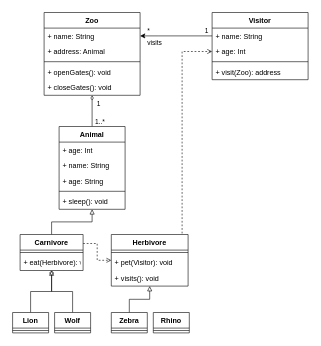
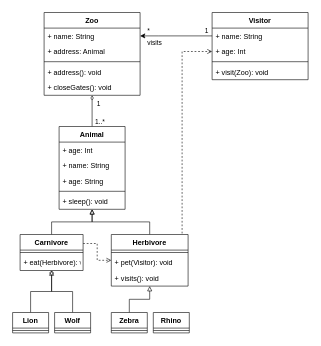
- <mxCell id="6" value="+ openGates(): void" style="text;strokeColor=none;fillColor=none;align=left;verticalAlign=top;spacingLeft=4;spacingRight=4;overflow=hidden;rotatable=0;points=[[0,0.5],[1,0.5]];portConstraint=eastwest;" vertex="1" parent="2"><mxGeometry y="86" width="160" height="26" as="geometry" /></mxCell>
+ <mxCell id="6" value="+ address(): void" style="text;strokeColor=none;fillColor=none;align=left;verticalAlign=top;spacingLeft=4;spacingRight=4;overflow=hidden;rotatable=0;points=[[0,0.5],[1,0.5]];portConstraint=eastwest;" vertex="1" parent="2"><mxGeometry y="86" width="160" height="26" as="geometry" /></mxCell>
- <mxCell id="42" value="+ visit(Zoo): address" style="text;strokeColor=none;fillColor=none;align=left;verticalAlign=top;spacingLeft=4;spacingRight=4;overflow=hidden;rotatable=0;points=[[0,0.5],[1,0.5]];portConstraint=eastwest;" vertex="1" parent="38"><mxGeometry y="86" width="160" height="26" as="geometry" /></mxCell>
+ <mxCell id="42" value="+ visit(Zoo): void" style="text;strokeColor=none;fillColor=none;align=left;verticalAlign=top;spacingLeft=4;spacingRight=4;overflow=hidden;rotatable=0;points=[[0,0.5],[1,0.5]];portConstraint=eastwest;" vertex="1" parent="38"><mxGeometry y="86" width="160" height="26" as="geometry" /></mxCell>
+ <mxCell id="22" style="edgeStyle=orthogonalEdgeStyle;rounded=0;orthogonalLoop=1;jettySize=auto;html=1;exitX=0.5;exitY=0;exitDx=0;exitDy=0;endArrow=block;endFill=0;" edge="1" parent="1" source="23" target="11"><mxGeometry relative="1" as="geometry" /></mxCell>
